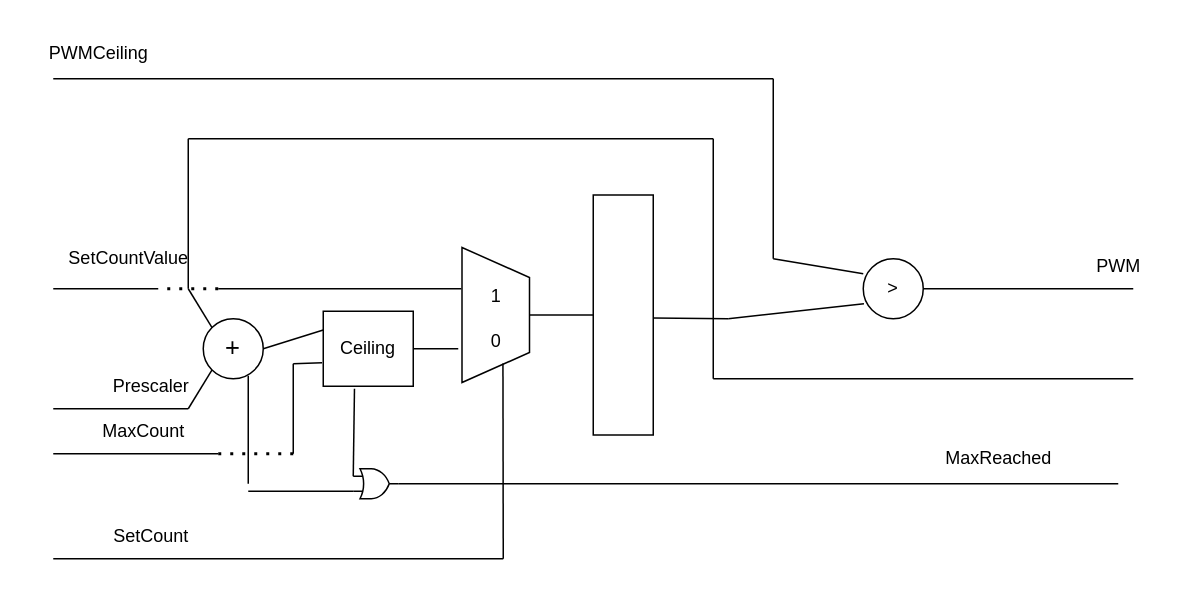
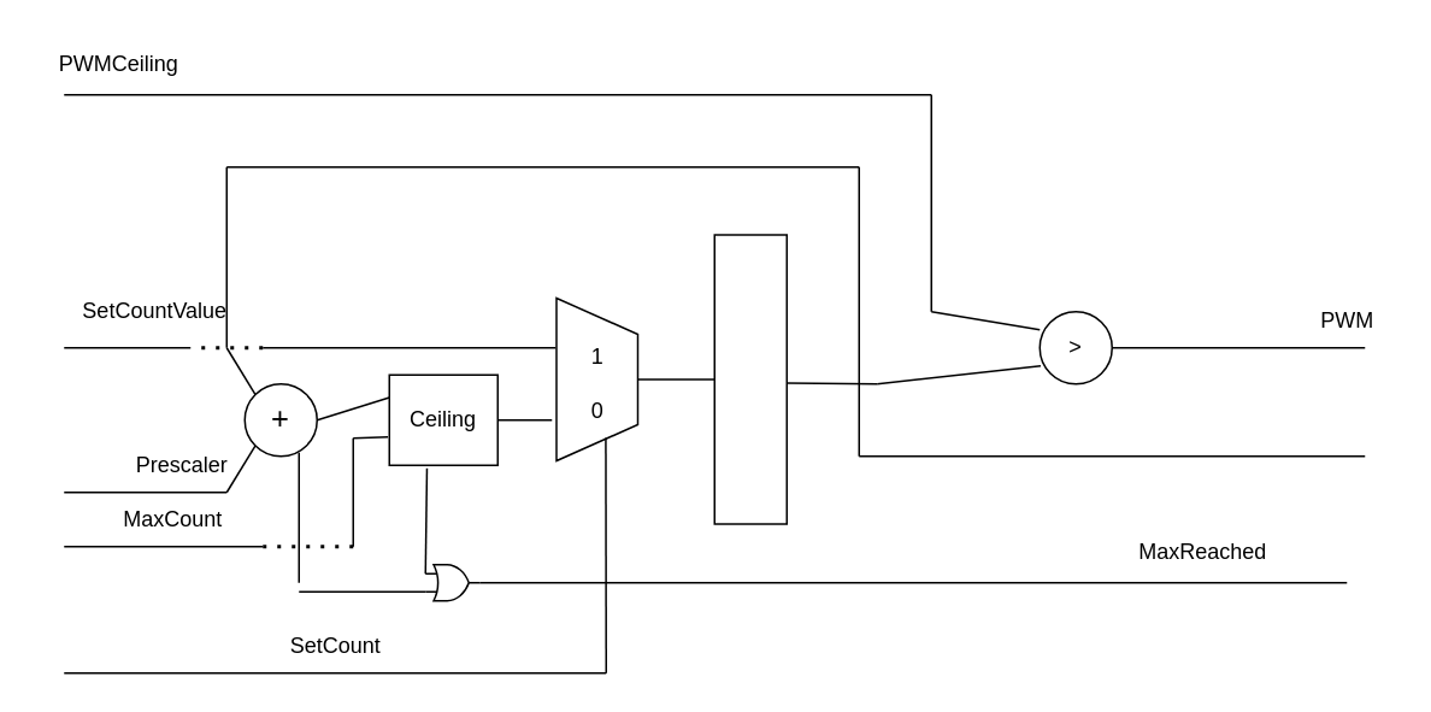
- <mxCell id="16" value="SetCount" style="text;html=1;align=center;verticalAlign=middle;resizable=0;points=[];autosize=1;strokeColor=none;fillColor=none;" vertex="1" parent="1"><mxGeometry x="65" y="342" width="70" height="30" as="geometry" /></mxCell>
+ <mxCell id="16" value="SetCount" style="text;html=1;align=center;verticalAlign=middle;resizable=0;points=[];autosize=1;strokeColor=none;fillColor=none;" vertex="1" parent="1"><mxGeometry x="150" y="342" width="70" height="30" as="geometry" /></mxCell>
